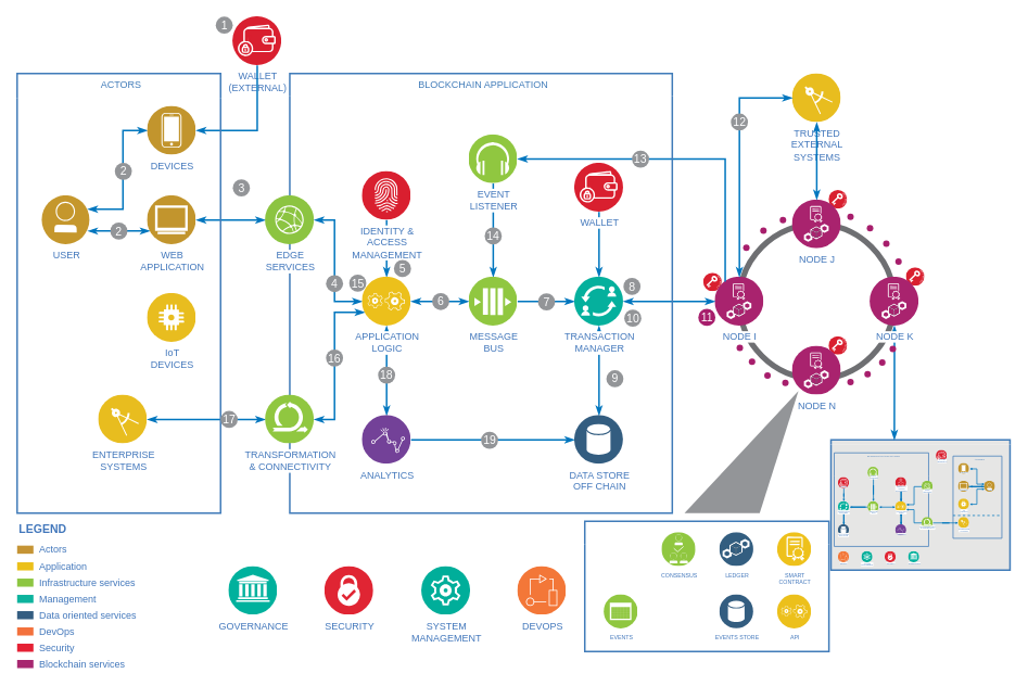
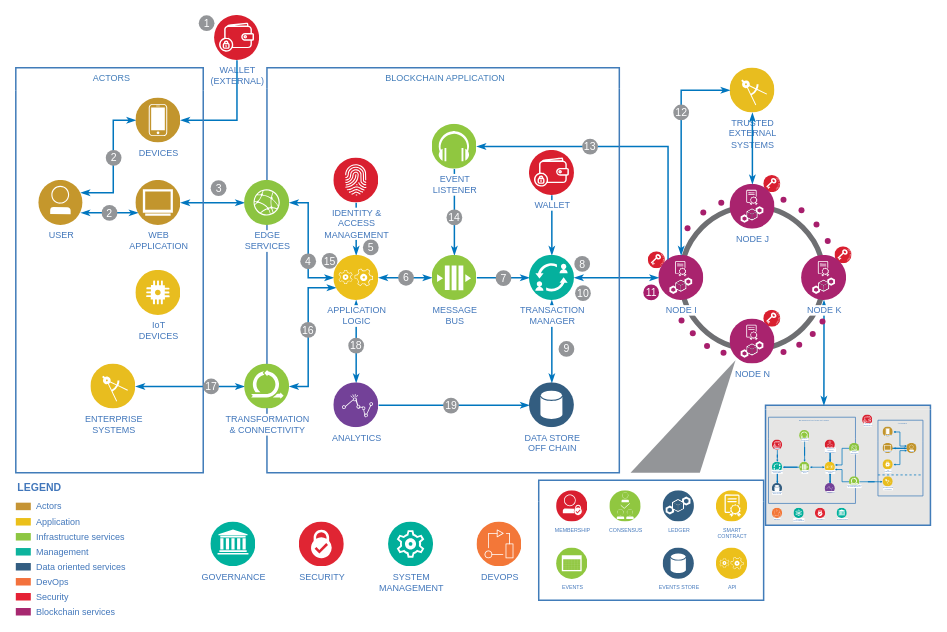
- <mxCell id="83" value="3" style="ellipse;whiteSpace=wrap;html=1;aspect=fixed;rounded=0;strokeColor=none;strokeWidth=7;fillColor=#939598;fontSize=14;align=center;fontColor=#FFFFFF;" vertex="1" parent="1"><mxGeometry x="285.5" y="220" width="21" height="21" as="geometry" /></mxCell>
+ <mxCell id="83" value="3" style="ellipse;whiteSpace=wrap;html=1;aspect=fixed;rounded=0;strokeColor=none;strokeWidth=7;fillColor=#939598;fontSize=14;align=center;fontColor=#FFFFFF;" vertex="1" parent="1"><mxGeometry x="280.5" y="240" width="21" height="21" as="geometry" /></mxCell>
+ <mxCell id="74" value="MEMBERSHIP" style="aspect=fixed;perimeter=ellipsePerimeter;html=1;align=center;shadow=0;dashed=0;fontColor=#4277BB;labelBackgroundColor=#ffffff;fontSize=7;spacingTop=0;image;image=img/lib/ibm/blockchain/membership.svg;" vertex="1" parent="73"><mxGeometry x="23.684" y="13.913" width="41.739" height="41.739" as="geometry" /></mxCell>
